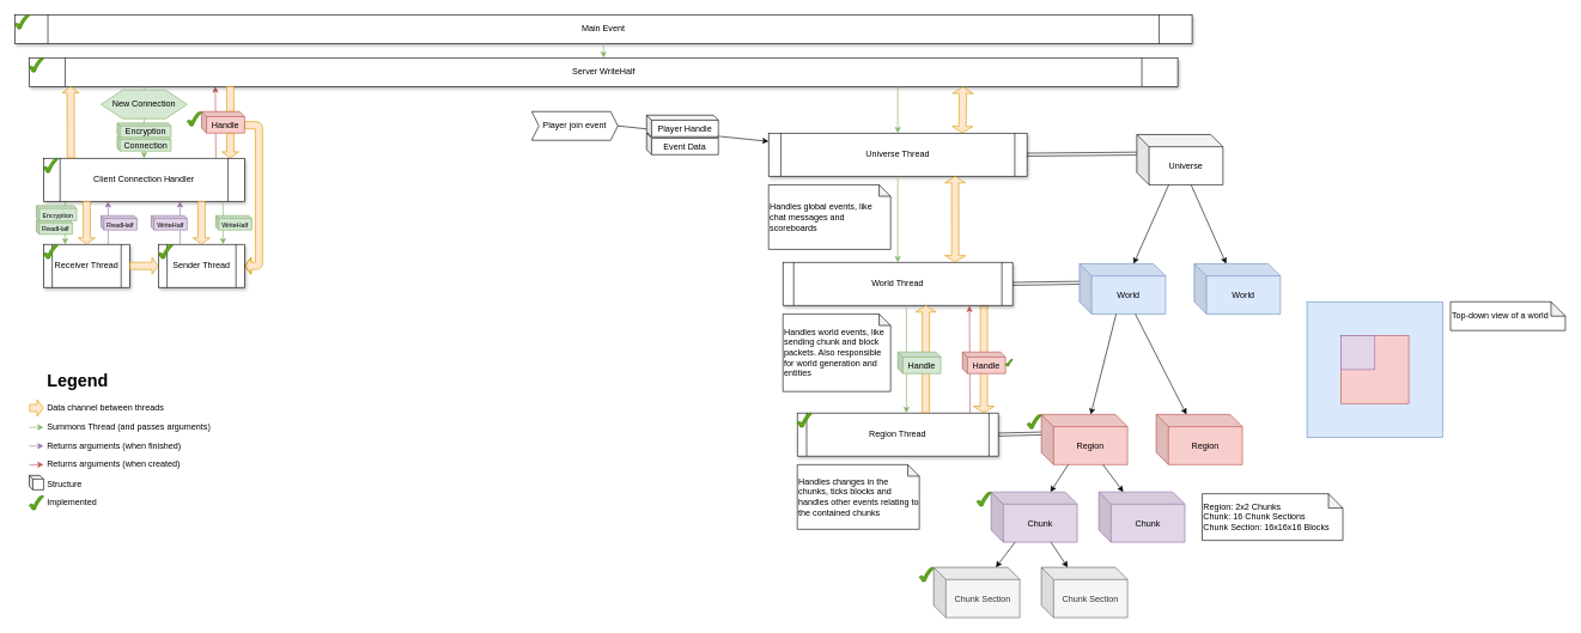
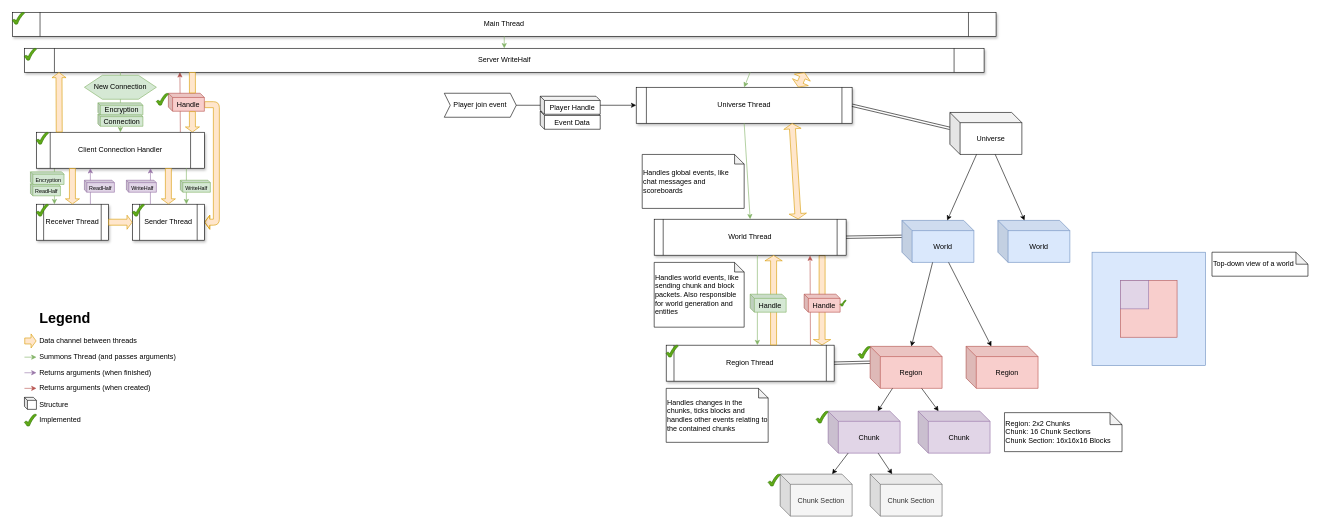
- <mxCell id="4" value="Main Event" style="shape=process;whiteSpace=wrap;html=1;backgroundOutline=1;size=0.028;comic=0;rounded=0;glass=0;shadow=1;" parent="1" vertex="1"><mxGeometry width="1640" height="40" as="geometry" x="20" y="20" /></mxCell>
+ <mxCell id="4" value="Main Thread" style="shape=process;whiteSpace=wrap;html=1;backgroundOutline=1;size=0.028;comic=0;rounded=0;glass=0;shadow=1;" parent="1" vertex="1"><mxGeometry width="1640" height="40" as="geometry" x="20" y="20" /></mxCell>
- <mxCell id="27" value="Universe Thread" style="shape=process;whiteSpace=wrap;html=1;backgroundOutline=1;size=0.047;comic=0;rounded=0;glass=0;shadow=1;" parent="1" vertex="1"><mxGeometry x="1070" y="185" width="360" height="60" as="geometry" /></mxCell>
+ <mxCell id="27" value="Universe Thread" style="shape=process;whiteSpace=wrap;html=1;backgroundOutline=1;size=0.047;comic=0;rounded=0;glass=0;shadow=1;" parent="1" vertex="1"><mxGeometry x="1060" y="145" width="360" height="60" as="geometry" /></mxCell>
